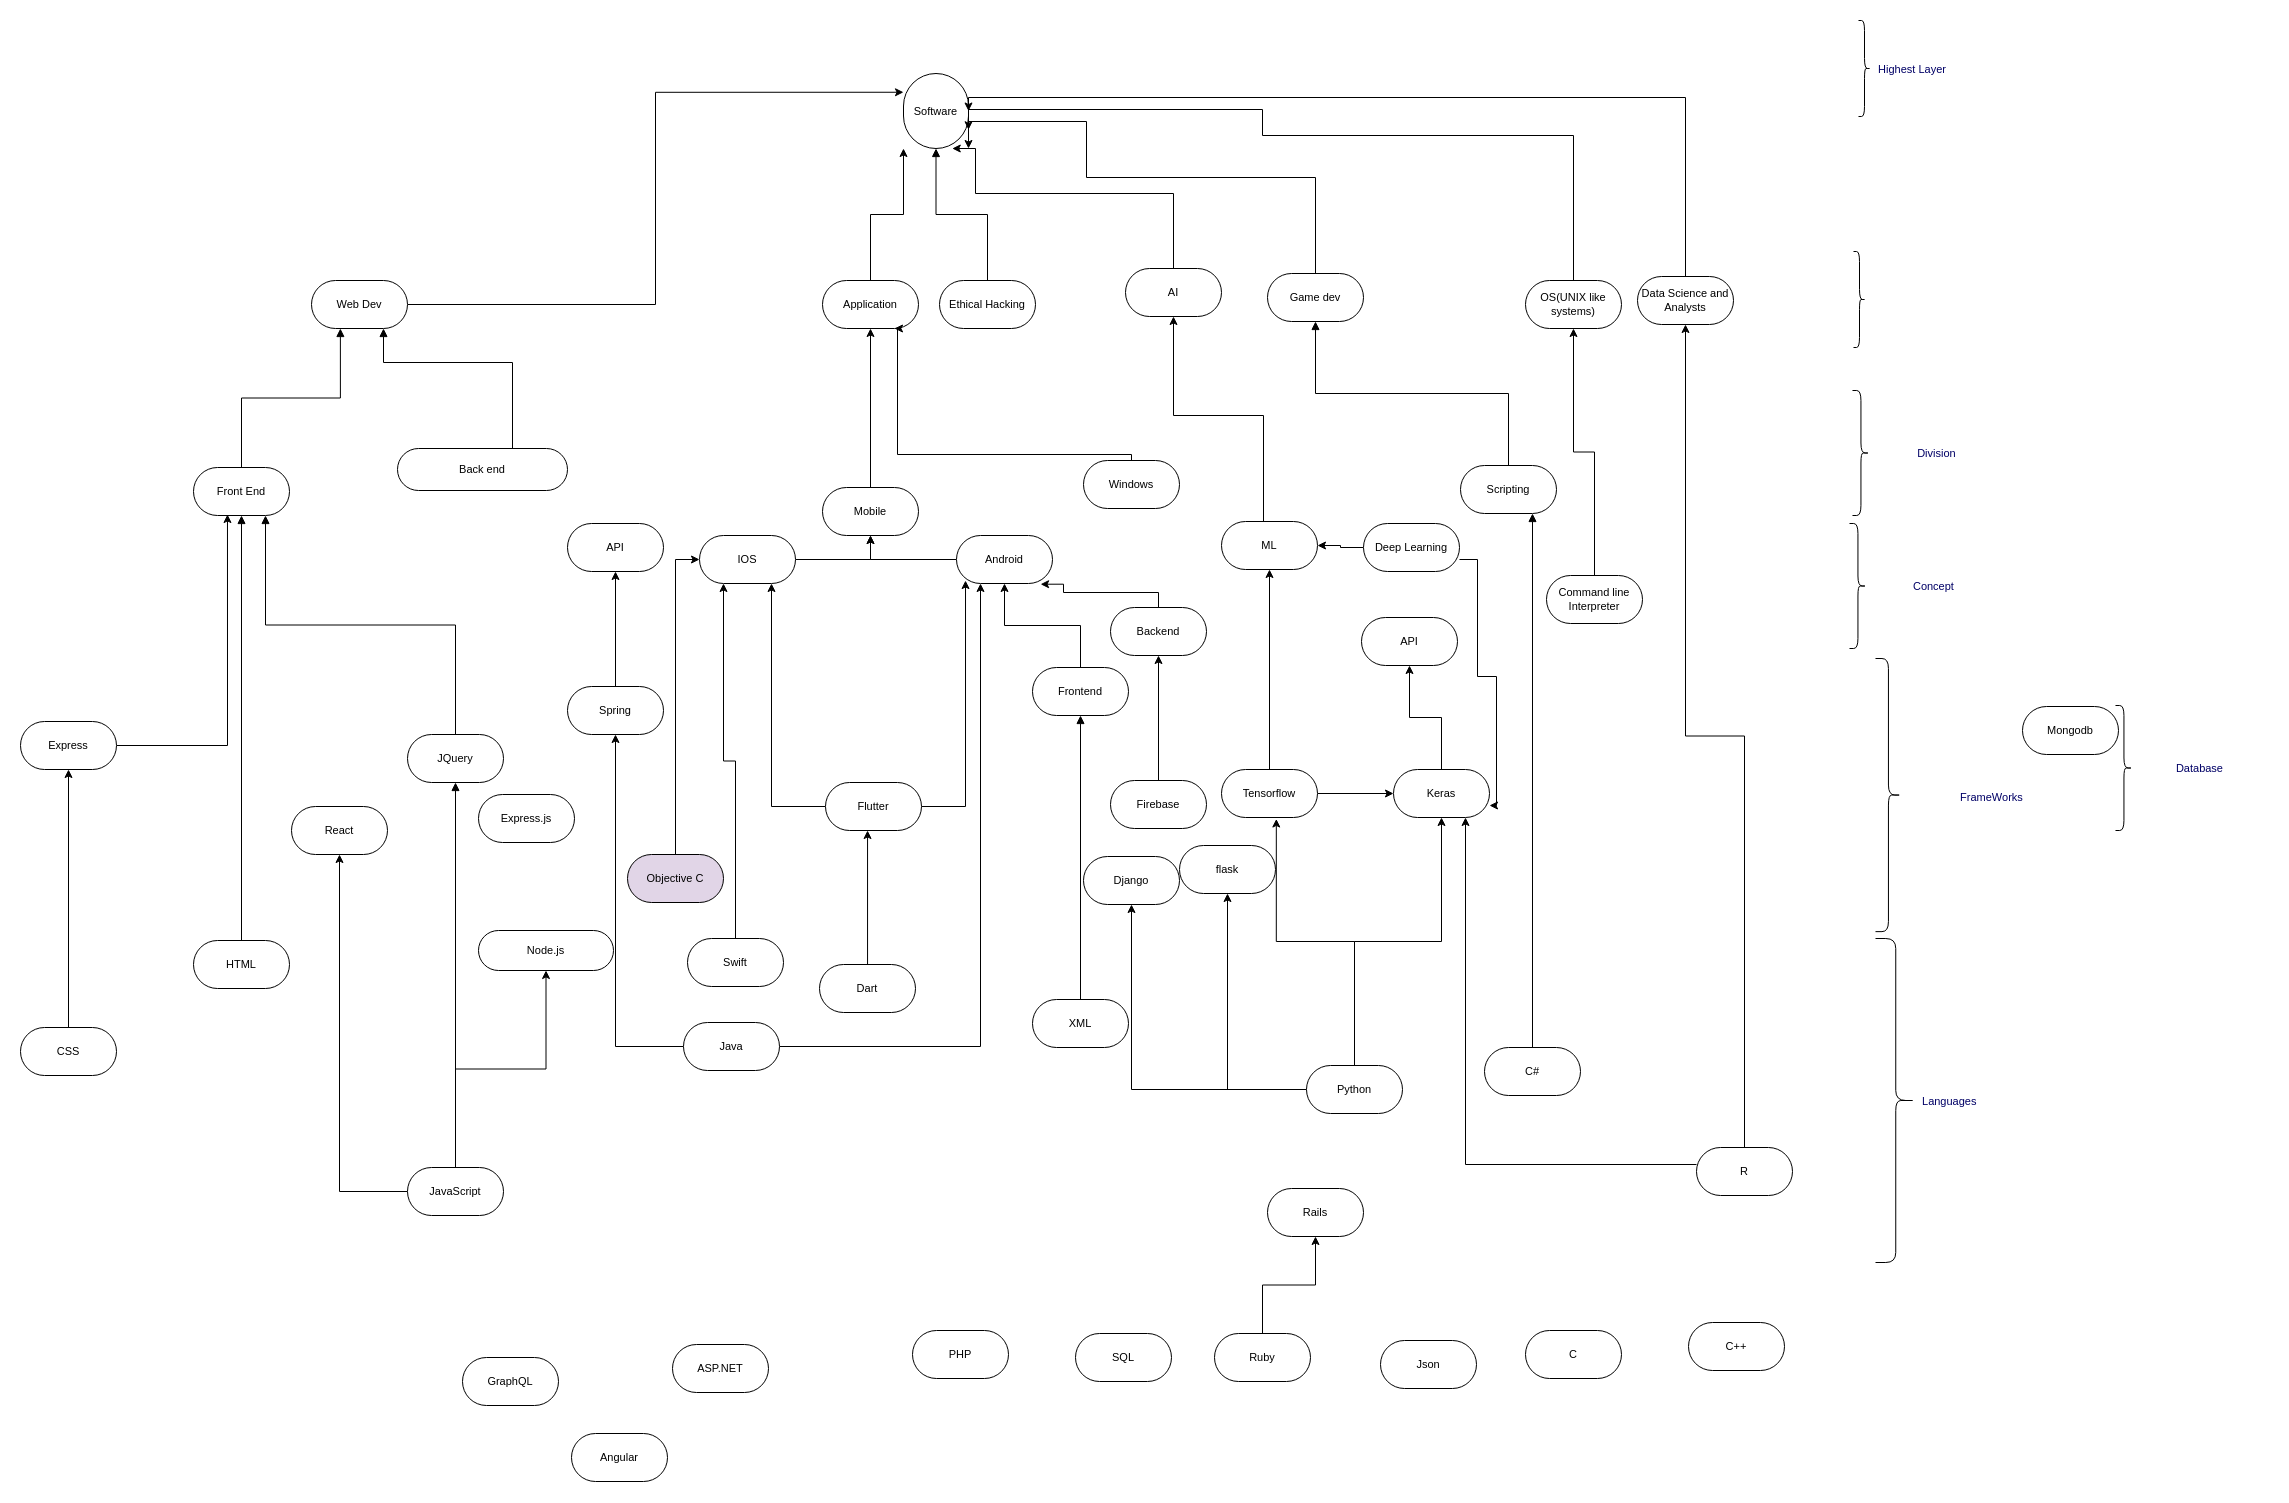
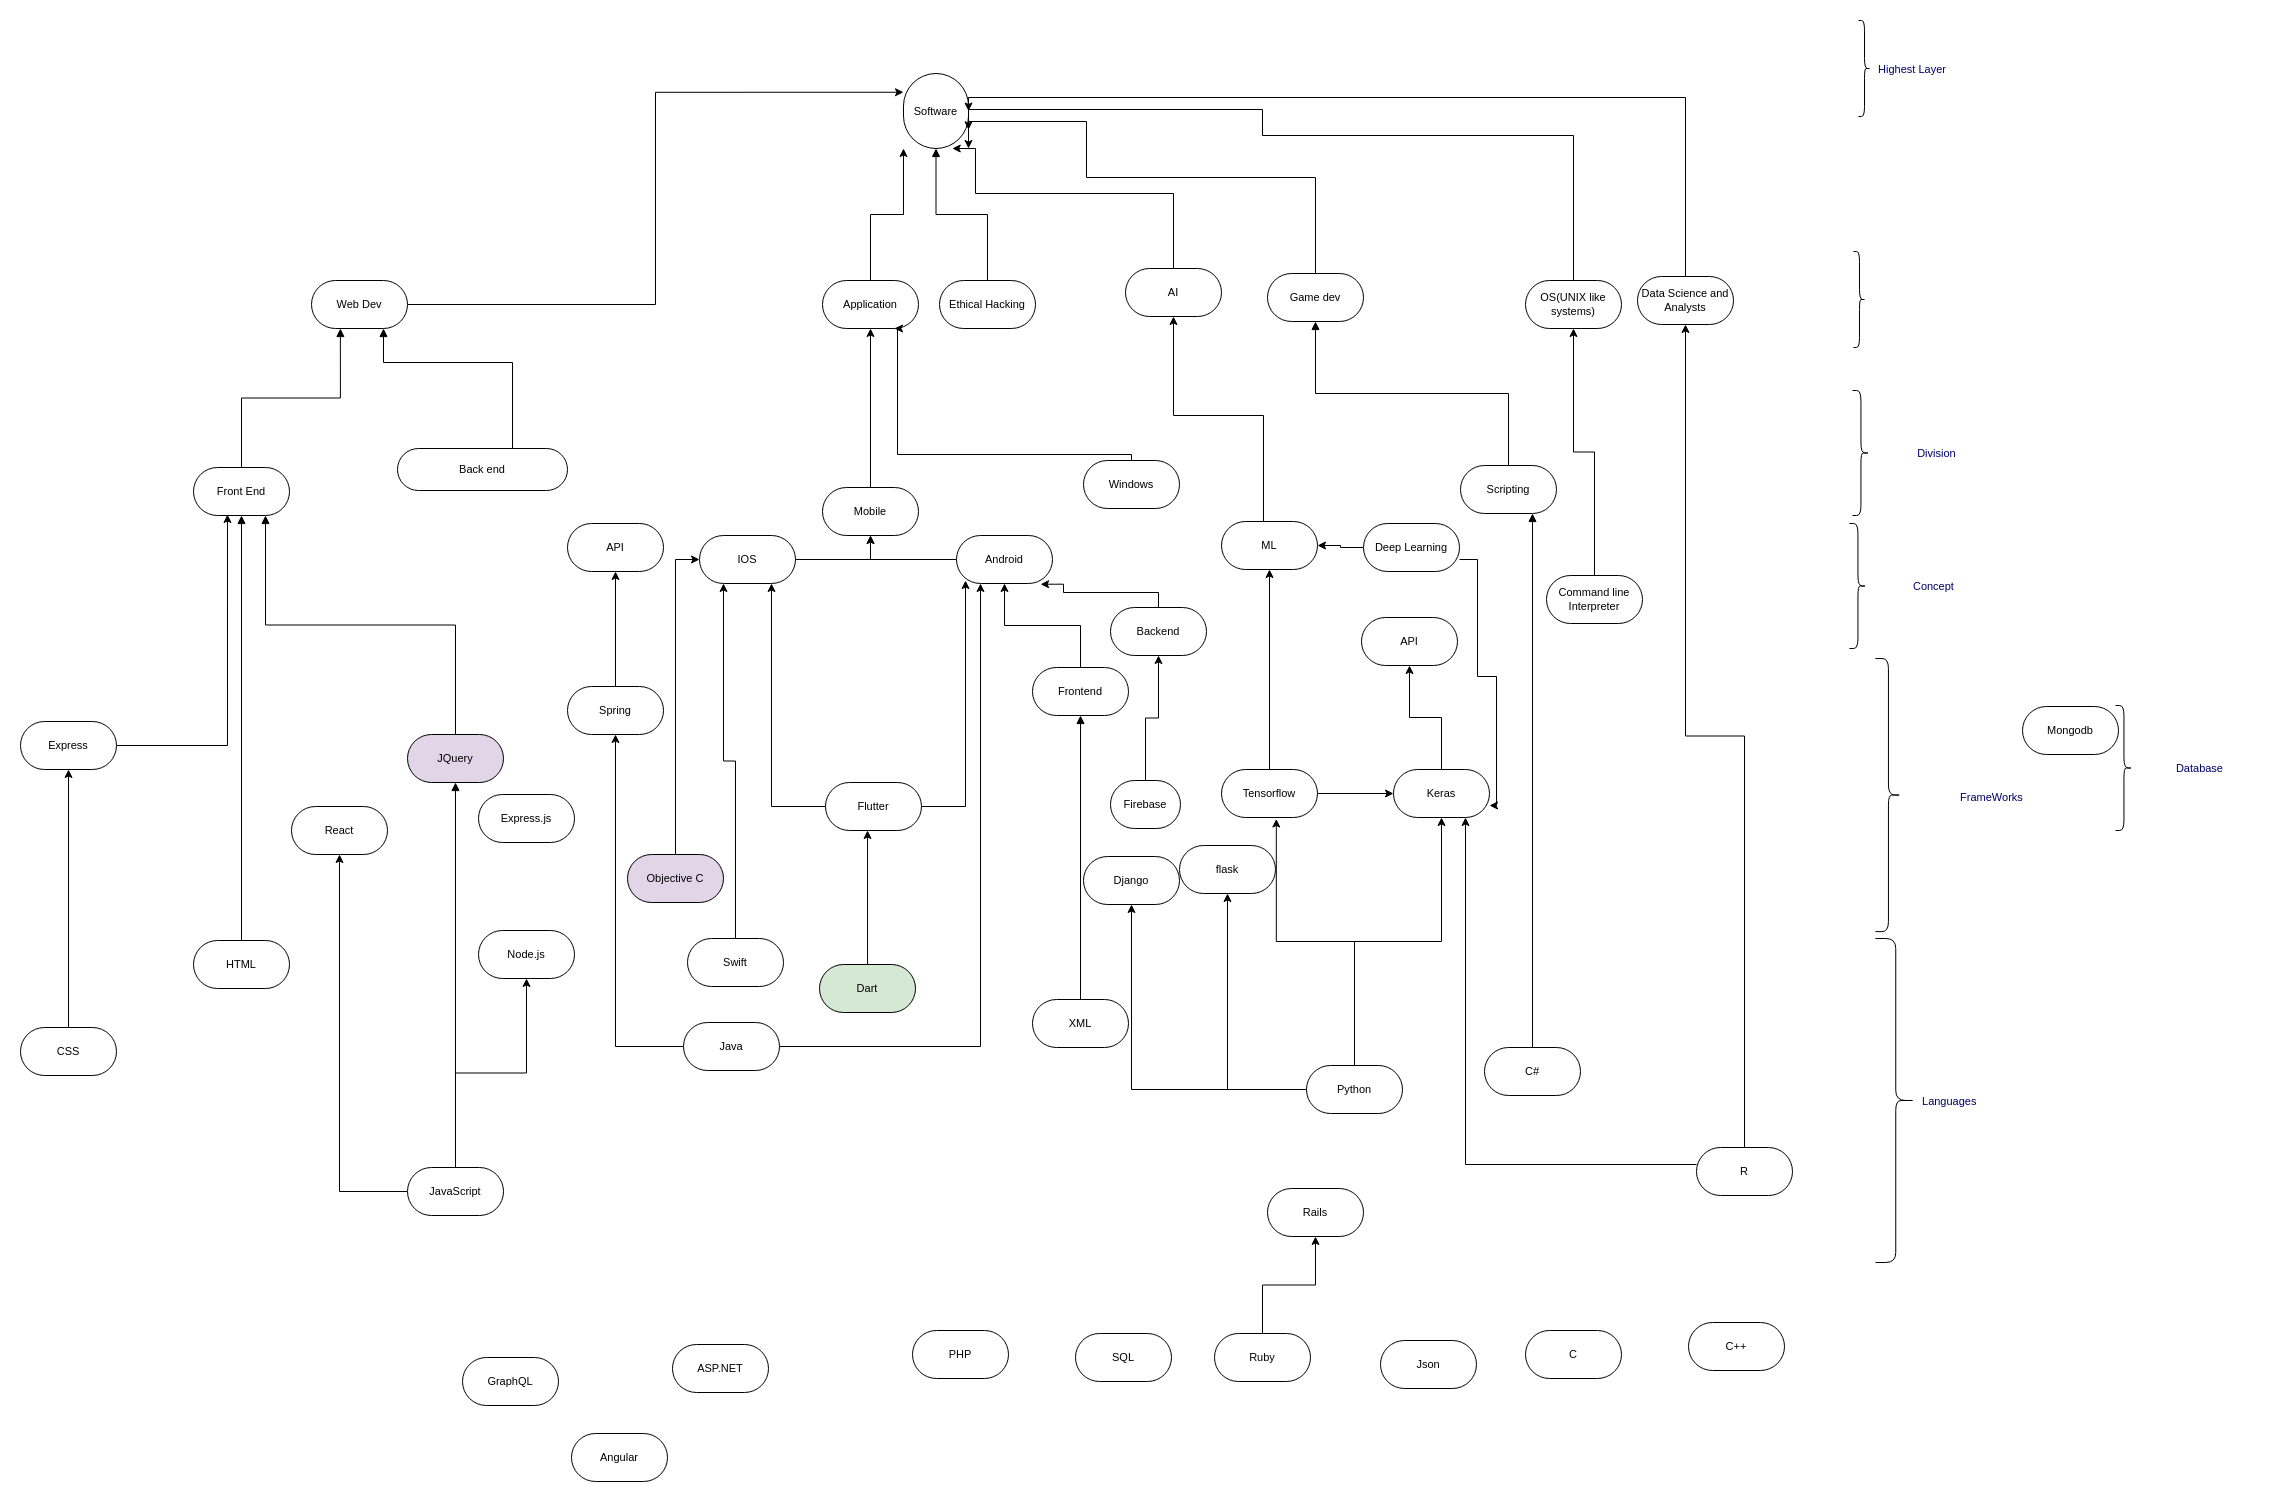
- <mxCell id="55" value="JQuery" style="html=1;whiteSpace=wrap;rounded=1;arcSize=50;fontSize=11;fontColor=#000000;spacing=3;strokeOpacity=100;" parent="1" vertex="1"><mxGeometry x="407" y="734" width="96" height="48" as="geometry" /></mxCell>
+ <mxCell id="55" value="JQuery" style="html=1;whiteSpace=wrap;rounded=1;arcSize=50;fontSize=11;fontColor=#000000;spacing=3;strokeOpacity=100;fillColor=#e1d5e7;" parent="1" vertex="1"><mxGeometry x="407" y="734" width="96" height="48" as="geometry" /></mxCell>
- <mxCell id="87" value="Firebase" style="html=1;whiteSpace=wrap;rounded=1;arcSize=50;fontSize=11;fontColor=#000000;spacing=3;strokeOpacity=100;" parent="1" vertex="1"><mxGeometry x="1110" y="780" width="96" height="48" as="geometry" /></mxCell>
+ <mxCell id="87" value="Firebase" style="html=1;whiteSpace=wrap;rounded=1;arcSize=50;fontSize=11;fontColor=#000000;spacing=3;strokeOpacity=100;" parent="1" vertex="1"><mxGeometry x="1110" y="780" width="70" height="48" as="geometry" /></mxCell>
- <mxCell id="117" value="Node.js" style="html=1;whiteSpace=wrap;rounded=1;arcSize=50;fontSize=11;fontColor=#000000;spacing=3;strokeOpacity=100;" parent="1" vertex="1"><mxGeometry x="478" y="930" width="135" height="40" as="geometry" /></mxCell>
+ <mxCell id="117" value="Node.js" style="html=1;whiteSpace=wrap;rounded=1;arcSize=50;fontSize=11;fontColor=#000000;spacing=3;strokeOpacity=100;" parent="1" vertex="1"><mxGeometry x="478" y="930" width="96" height="48" as="geometry" /></mxCell>
- <mxCell id="79" value="Dart" style="html=1;whiteSpace=wrap;rounded=1;arcSize=50;fontSize=11;fontColor=#000000;spacing=3;strokeOpacity=100;" parent="1" vertex="1"><mxGeometry x="819" y="964" width="96" height="48" as="geometry" /></mxCell>
+ <mxCell id="79" value="Dart" style="html=1;whiteSpace=wrap;rounded=1;arcSize=50;fontSize=11;fontColor=#000000;spacing=3;strokeOpacity=100;fillColor=#d5e8d4;" parent="1" vertex="1"><mxGeometry x="819" y="964" width="96" height="48" as="geometry" /></mxCell>
